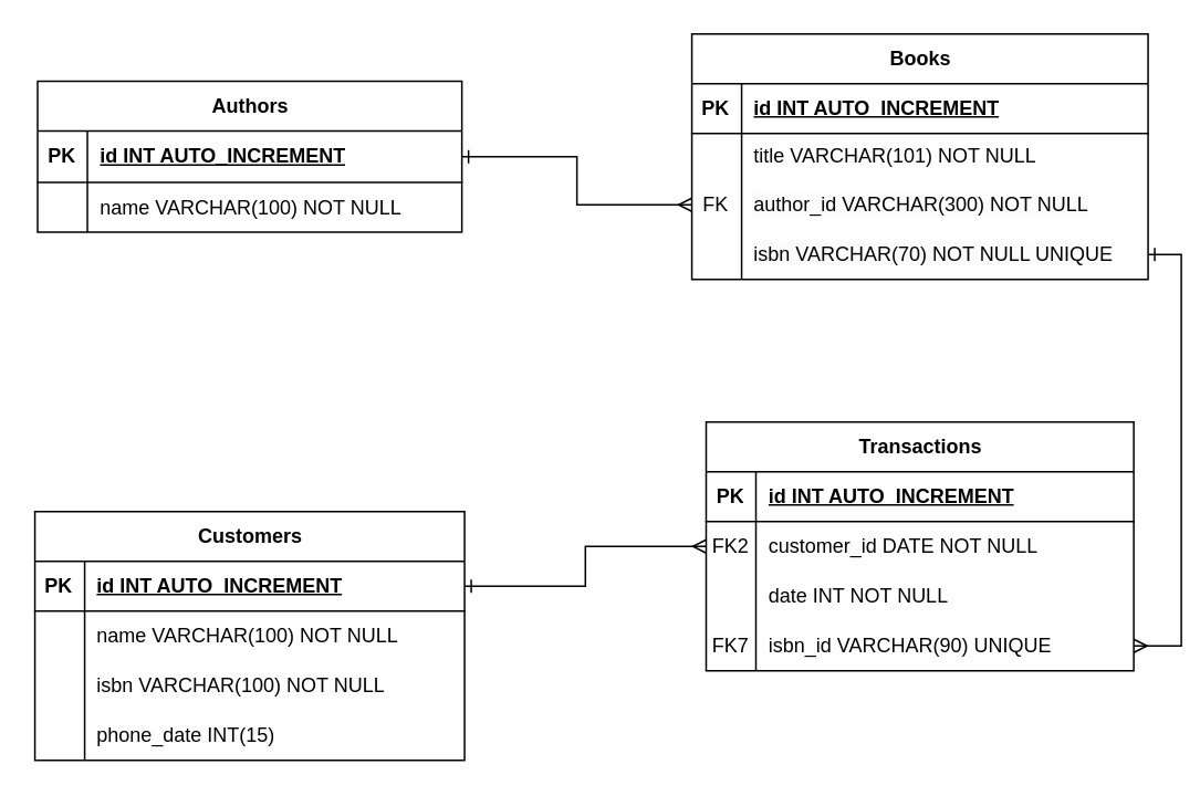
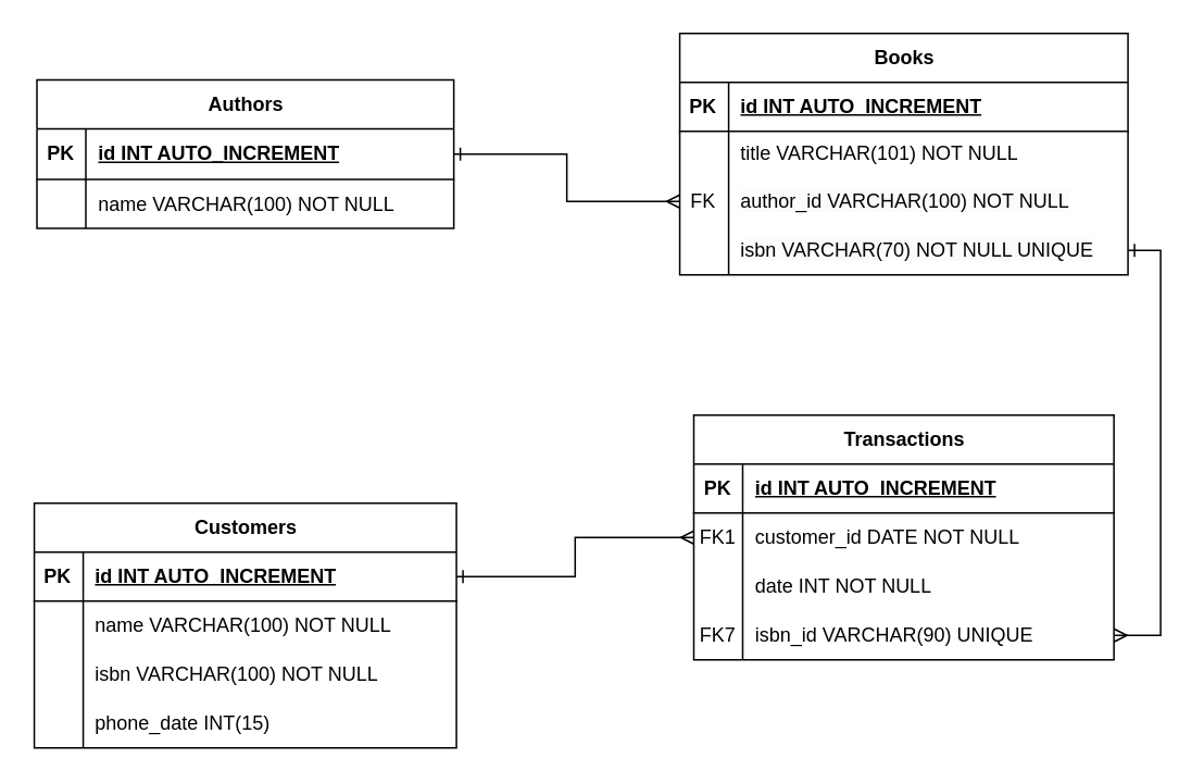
- <mxCell id="11" value="&lt;span style=&quot;caret-color: rgb(0, 0, 0); color: rgb(0, 0, 0); font-family: Helvetica; font-size: 12px; font-style: normal; font-variant-caps: normal; font-weight: 400; letter-spacing: normal; orphans: auto; text-align: left; text-indent: 0px; text-transform: none; white-space: normal; widows: auto; word-spacing: 0px; -webkit-text-stroke-width: 0px; background-color: rgb(251, 251, 251); text-decoration: none; display: inline !important; float: none;&quot;&gt;author_id VARCHAR(300) NOT NULL&lt;/span&gt;" style="shape=partialRectangle;connectable=0;fillColor=none;top=0;left=0;bottom=0;right=0;align=left;spacingLeft=6;overflow=hidden;whiteSpace=wrap;html=1;" parent="9" vertex="1"><mxGeometry x="30" width="245" height="30" as="geometry"><mxRectangle width="245" height="30" as="alternateBounds" /></mxGeometry></mxCell>
+ <mxCell id="11" value="&lt;span style=&quot;caret-color: rgb(0, 0, 0); color: rgb(0, 0, 0); font-family: Helvetica; font-size: 12px; font-style: normal; font-variant-caps: normal; font-weight: 400; letter-spacing: normal; orphans: auto; text-align: left; text-indent: 0px; text-transform: none; white-space: normal; widows: auto; word-spacing: 0px; -webkit-text-stroke-width: 0px; background-color: rgb(251, 251, 251); text-decoration: none; display: inline !important; float: none;&quot;&gt;author_id VARCHAR(100) NOT NULL&lt;/span&gt;" style="shape=partialRectangle;connectable=0;fillColor=none;top=0;left=0;bottom=0;right=0;align=left;spacingLeft=6;overflow=hidden;whiteSpace=wrap;html=1;" parent="9" vertex="1"><mxGeometry x="30" width="245" height="30" as="geometry"><mxRectangle width="245" height="30" as="alternateBounds" /></mxGeometry></mxCell>
- <mxCell id="40" value="FK2" style="shape=partialRectangle;connectable=0;fillColor=none;top=0;left=0;bottom=0;right=0;editable=1;overflow=hidden;whiteSpace=wrap;html=1;" parent="39" vertex="1"><mxGeometry width="30" height="30" as="geometry"><mxRectangle width="30" height="30" as="alternateBounds" /></mxGeometry></mxCell>
+ <mxCell id="40" value="FK1" style="shape=partialRectangle;connectable=0;fillColor=none;top=0;left=0;bottom=0;right=0;editable=1;overflow=hidden;whiteSpace=wrap;html=1;" parent="39" vertex="1"><mxGeometry width="30" height="30" as="geometry"><mxRectangle width="30" height="30" as="alternateBounds" /></mxGeometry></mxCell>
